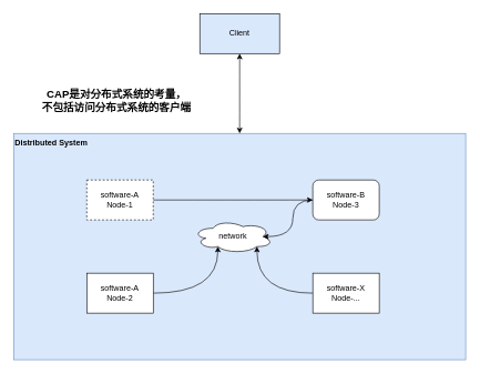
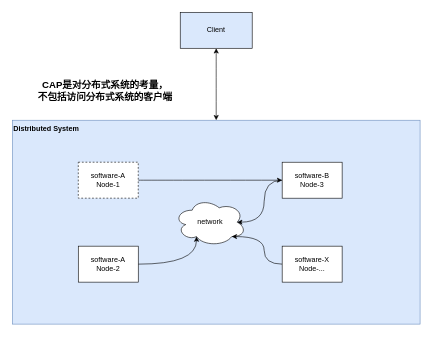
- <mxCell id="11" value="software-B&lt;br&gt;Node-3" style="whiteSpace=wrap;html=1;rounded=1;" vertex="1" parent="1"><mxGeometry x="470" y="270" width="100" height="60" as="geometry" /></mxCell>
+ <mxCell id="11" value="software-B&lt;br&gt;Node-3" style="rounded=0;whiteSpace=wrap;html=1;" vertex="1" parent="1"><mxGeometry x="470" y="270" width="100" height="60" as="geometry" /></mxCell>
- <mxCell id="9" value="network" style="ellipse;shape=cloud;whiteSpace=wrap;html=1;" vertex="1" parent="1"><mxGeometry x="290" y="330" width="120" height="50" as="geometry" /></mxCell>
+ <mxCell id="9" value="network" style="ellipse;shape=cloud;whiteSpace=wrap;html=1;" vertex="1" parent="1"><mxGeometry x="290" y="330" width="120" height="80" as="geometry" /></mxCell>
